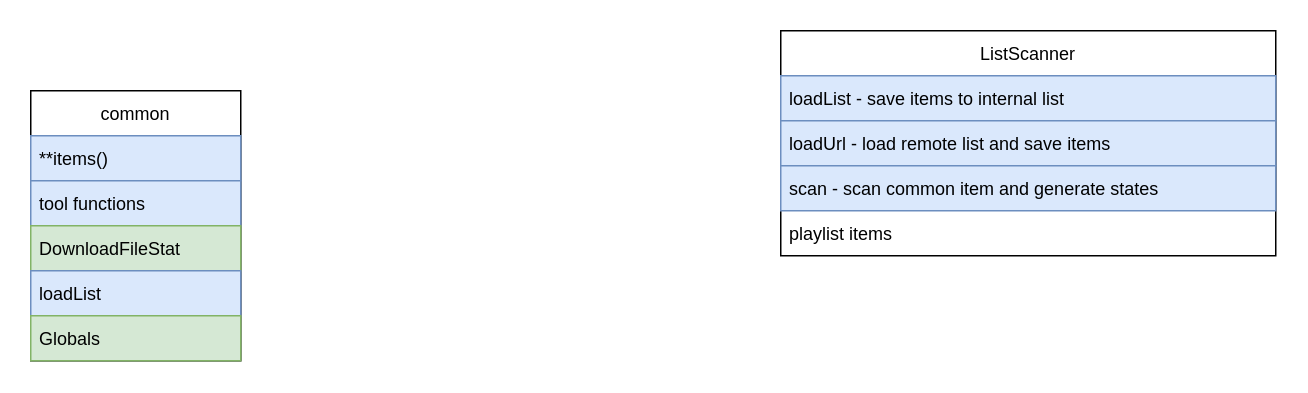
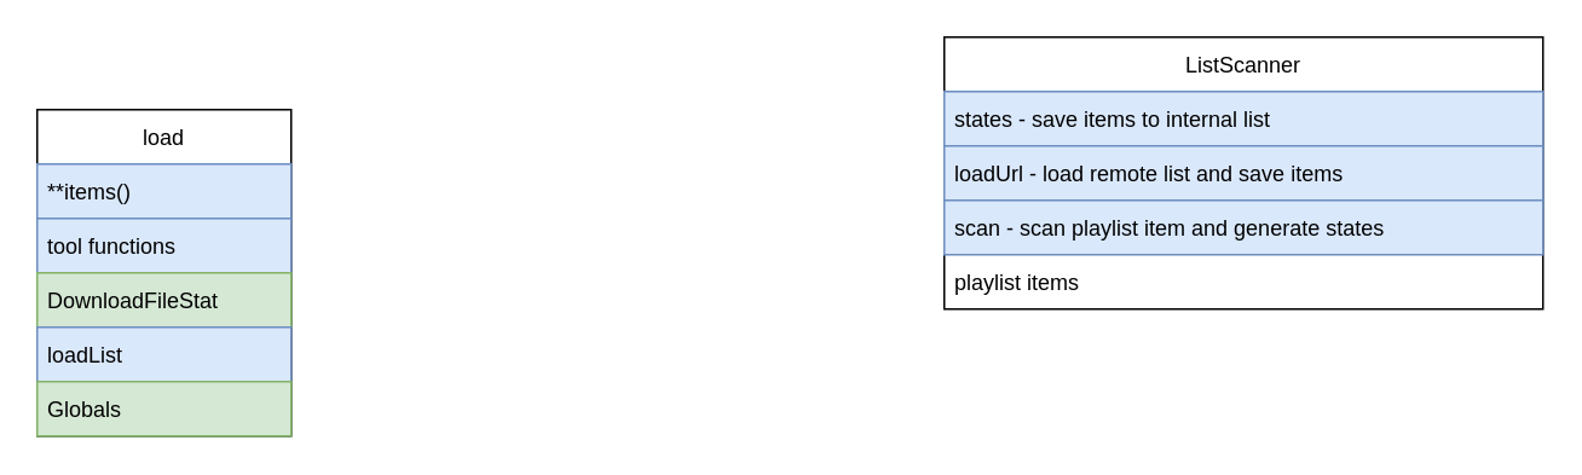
- <mxCell id="9" value="loadList - save items to internal list" style="text;strokeColor=#6c8ebf;fillColor=#dae8fc;align=left;verticalAlign=middle;spacingLeft=4;spacingRight=4;overflow=hidden;points=[[0,0.5],[1,0.5]];portConstraint=eastwest;rotatable=0;" vertex="1" parent="8"><mxGeometry y="30" width="330" height="30" as="geometry" /></mxCell>
+ <mxCell id="9" value="states - save items to internal list" style="text;strokeColor=#6c8ebf;fillColor=#dae8fc;align=left;verticalAlign=middle;spacingLeft=4;spacingRight=4;overflow=hidden;points=[[0,0.5],[1,0.5]];portConstraint=eastwest;rotatable=0;" vertex="1" parent="8"><mxGeometry y="30" width="330" height="30" as="geometry" /></mxCell>
- <mxCell id="2" value="common" style="swimlane;fontStyle=0;childLayout=stackLayout;horizontal=1;startSize=30;horizontalStack=0;resizeParent=1;resizeParentMax=0;resizeLast=0;collapsible=1;marginBottom=0;" vertex="1" parent="1"><mxGeometry x="20" y="60" width="140" height="180" as="geometry" /></mxCell>
+ <mxCell id="2" value="load" style="swimlane;fontStyle=0;childLayout=stackLayout;horizontal=1;startSize=30;horizontalStack=0;resizeParent=1;resizeParentMax=0;resizeLast=0;collapsible=1;marginBottom=0;" vertex="1" parent="1"><mxGeometry x="20" y="60" width="140" height="180" as="geometry" /></mxCell>
- <mxCell id="11" value="scan - scan common item and generate states" style="text;strokeColor=#6c8ebf;fillColor=#dae8fc;align=left;verticalAlign=middle;spacingLeft=4;spacingRight=4;overflow=hidden;points=[[0,0.5],[1,0.5]];portConstraint=eastwest;rotatable=0;" vertex="1" parent="8"><mxGeometry y="90" width="330" height="30" as="geometry" /></mxCell>
+ <mxCell id="11" value="scan - scan playlist item and generate states" style="text;strokeColor=#6c8ebf;fillColor=#dae8fc;align=left;verticalAlign=middle;spacingLeft=4;spacingRight=4;overflow=hidden;points=[[0,0.5],[1,0.5]];portConstraint=eastwest;rotatable=0;" vertex="1" parent="8"><mxGeometry y="90" width="330" height="30" as="geometry" /></mxCell>
